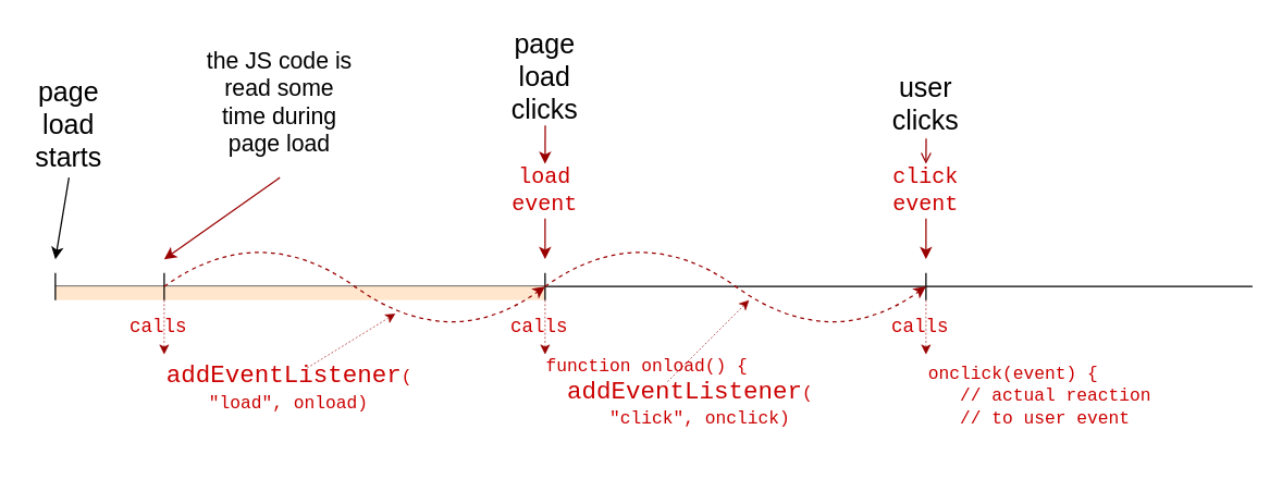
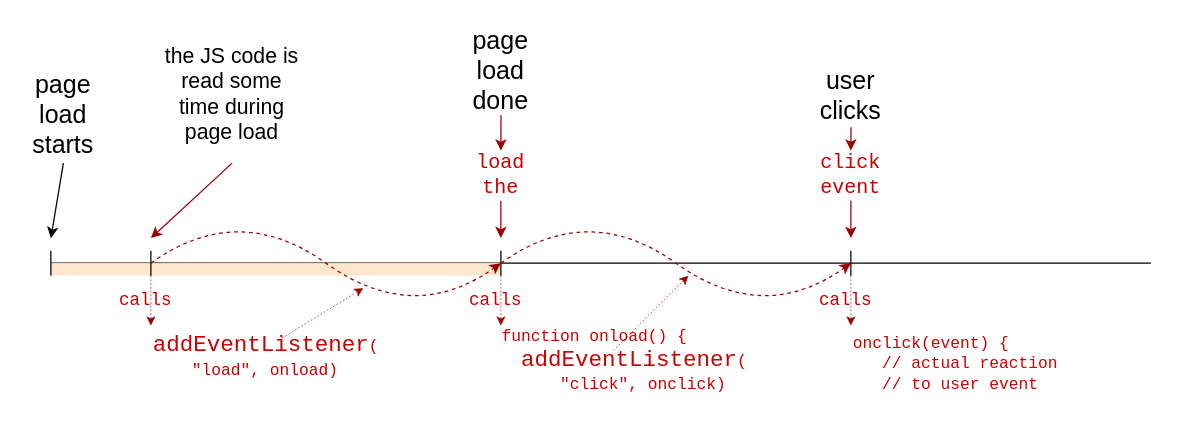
- <mxCell id="22" value="&lt;font style=&quot;font-size: 20px;&quot;&gt;page &lt;br&gt;load&lt;br&gt;clicks&lt;/font&gt;" style="text;html=1;strokeColor=none;fillColor=none;align=center;verticalAlign=middle;whiteSpace=wrap;rounded=0;" parent="21" vertex="1"><mxGeometry y="-30" width="60" height="70" as="geometry" /></mxCell>
+ <mxCell id="22" value="&lt;font style=&quot;font-size: 20px;&quot;&gt;page &lt;br&gt;load&lt;br&gt;done&lt;/font&gt;" style="text;html=1;strokeColor=none;fillColor=none;align=center;verticalAlign=middle;whiteSpace=wrap;rounded=0;" parent="21" vertex="1"><mxGeometry y="-30" width="60" height="70" as="geometry" /></mxCell>
- <mxCell id="10" value="&lt;font style=&quot;font-size: 17px;&quot;&gt;the JS code is read some time during page load&lt;/font&gt;" style="text;html=1;strokeColor=none;fillColor=none;align=center;verticalAlign=middle;whiteSpace=wrap;rounded=0;fontSize=14;" parent="1" vertex="1"><mxGeometry x="150" y="20" width="110" height="110" as="geometry" /></mxCell>
+ <mxCell id="10" value="&lt;font style=&quot;font-size: 17px;&quot;&gt;the JS code is read some time during page load&lt;/font&gt;" style="text;html=1;strokeColor=none;fillColor=none;align=center;verticalAlign=middle;whiteSpace=wrap;rounded=0;fontSize=14;" parent="1" vertex="1"><mxGeometry x="130" y="20" width="110" height="110" as="geometry" /></mxCell>
- <mxCell id="20" value="" style="endArrow=open;html=1;strokeColor=#990000;exitX=0.502;exitY=1.025;exitDx=0;exitDy=0;exitPerimeter=0;entryX=0.5;entryY=0;entryDx=0;entryDy=0;" parent="16" source="17" target="18" edge="1"><mxGeometry width="50" height="50" relative="1" as="geometry"><mxPoint x="30" y="60" as="sourcePoint" /><mxPoint x="30" y="80" as="targetPoint" /></mxGeometry></mxCell>
+ <mxCell id="20" value="" style="endArrow=classic;html=1;strokeColor=#990000;exitX=0.502;exitY=1.025;exitDx=0;exitDy=0;exitPerimeter=0;entryX=0.5;entryY=0;entryDx=0;entryDy=0;" parent="16" source="17" target="18" edge="1"><mxGeometry width="50" height="50" relative="1" as="geometry"><mxPoint x="30" y="60" as="sourcePoint" /><mxPoint x="30" y="80" as="targetPoint" /></mxGeometry></mxCell>
- <mxCell id="23" value="&lt;font style=&quot;font-size: 16px;&quot;&gt;load&lt;br&gt;event&lt;/font&gt;" style="text;html=1;strokeColor=none;fillColor=none;align=center;verticalAlign=middle;whiteSpace=wrap;rounded=0;fontFamily=Courier New;fontSize=13;fontColor=#CC0000;" parent="21" vertex="1"><mxGeometry y="70" width="60" height="40" as="geometry" /></mxCell>
+ <mxCell id="23" value="&lt;font style=&quot;font-size: 16px;&quot;&gt;load&lt;br&gt;the&lt;/font&gt;" style="text;html=1;strokeColor=none;fillColor=none;align=center;verticalAlign=middle;whiteSpace=wrap;rounded=0;fontFamily=Courier New;fontSize=13;fontColor=#CC0000;" parent="21" vertex="1"><mxGeometry y="70" width="60" height="40" as="geometry" /></mxCell>
